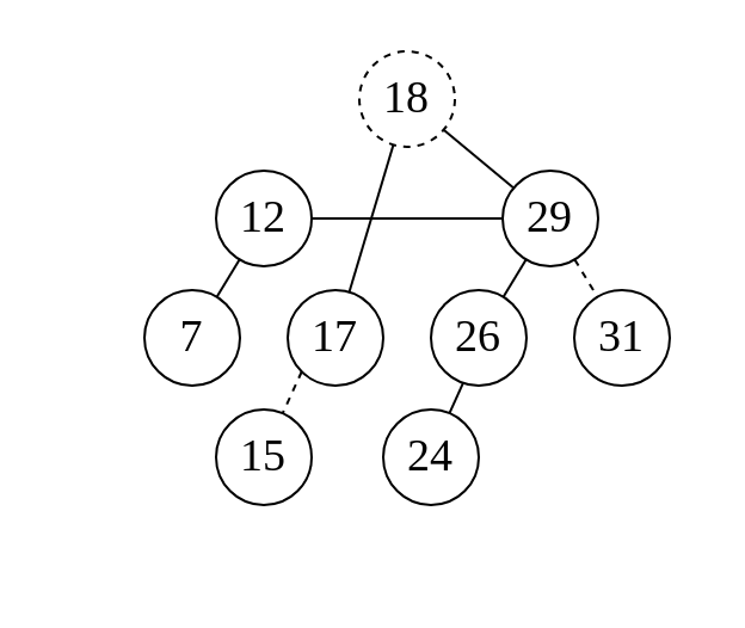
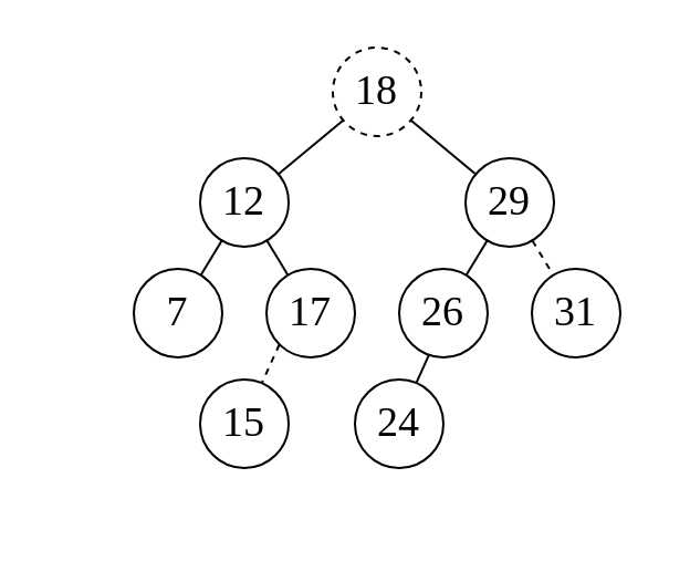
- <mxCell id="6" style="edgeStyle=none;html=1;fontFamily=Times New Roman;fontSize=19;endArrow=none;endFill=0;rounded=0;" edge="1" parent="3" source="4" target="12"><mxGeometry relative="1" as="geometry" /></mxCell>
+ <mxCell id="6" style="edgeStyle=none;html=1;fontFamily=Times New Roman;fontSize=19;endArrow=none;endFill=0;rounded=0;" edge="1" parent="3" source="4" target="5"><mxGeometry relative="1" as="geometry" /></mxCell>
- <mxCell id="13" style="edgeStyle=none;html=1;fontFamily=Times New Roman;fontSize=19;endArrow=none;endFill=0;rounded=0;" edge="1" parent="3" source="5" target="7"><mxGeometry relative="1" as="geometry" /></mxCell>
+ <mxCell id="13" style="edgeStyle=none;html=1;fontFamily=Times New Roman;fontSize=19;endArrow=none;endFill=0;rounded=0;" edge="1" parent="3" source="5" target="12"><mxGeometry relative="1" as="geometry" /></mxCell>
